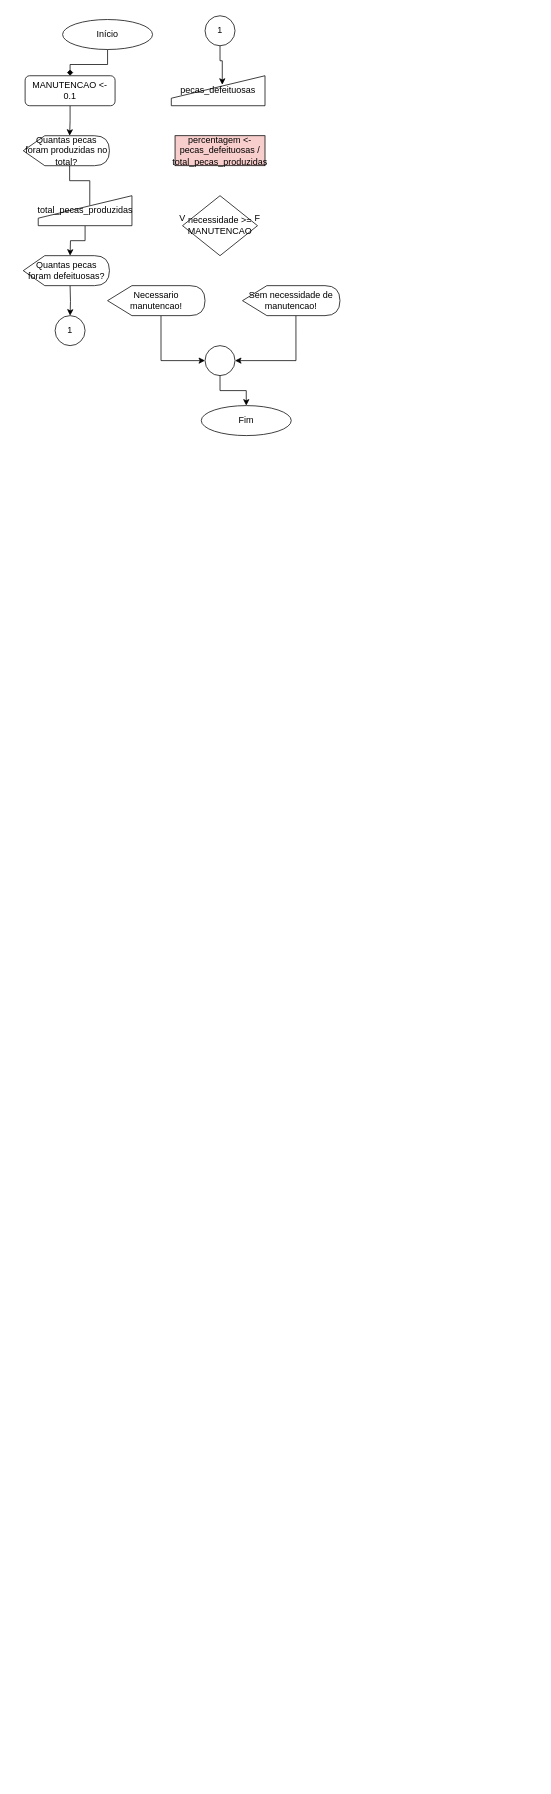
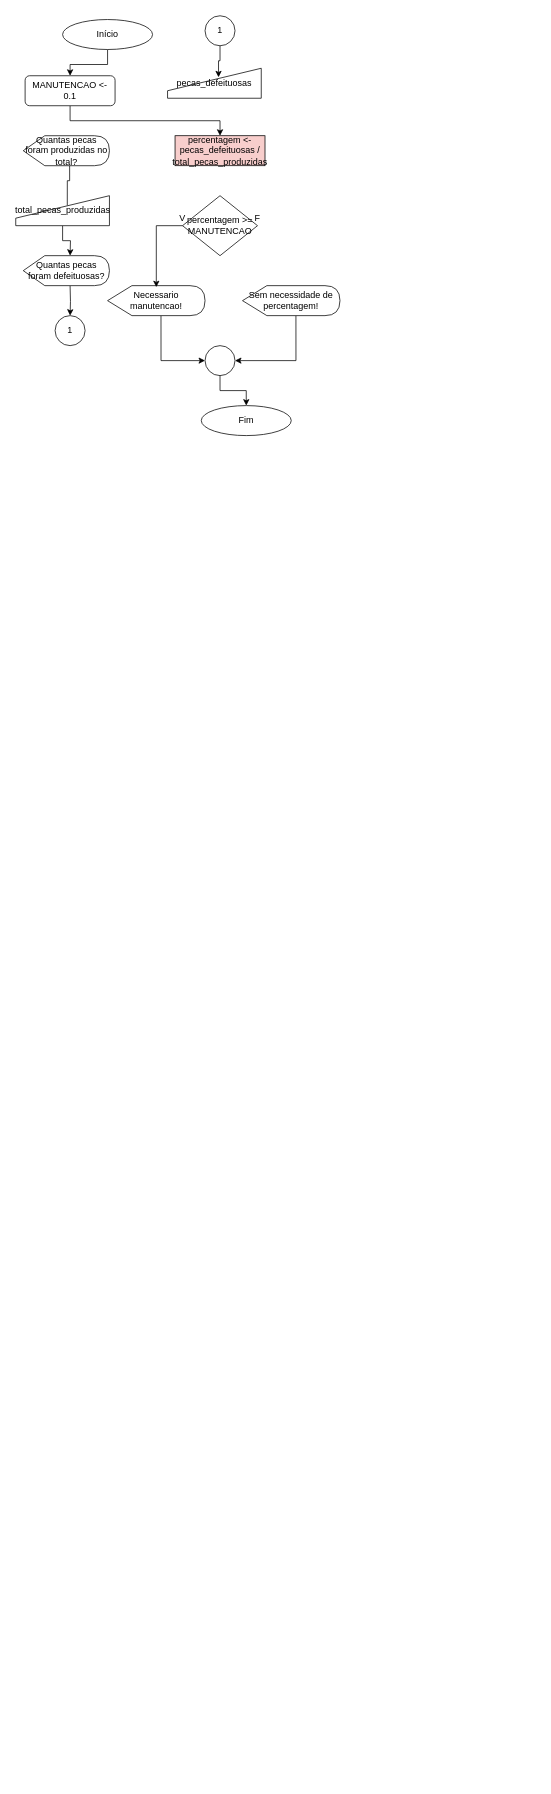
- <mxCell id="9" style="edgeStyle=orthogonalEdgeStyle;rounded=0;orthogonalLoop=1;jettySize=auto;html=1;exitX=0.5;exitY=1;exitDx=0;exitDy=0;entryX=0.5;entryY=0;entryDx=0;entryDy=0;endArrow=diamond;" edge="1" parent="1" source="10" target="13"><mxGeometry relative="1" as="geometry" /></mxCell>
+ <mxCell id="9" style="edgeStyle=orthogonalEdgeStyle;rounded=0;orthogonalLoop=1;jettySize=auto;html=1;exitX=0.5;exitY=1;exitDx=0;exitDy=0;entryX=0.5;entryY=0;entryDx=0;entryDy=0;" edge="1" parent="1" source="10" target="13"><mxGeometry relative="1" as="geometry" /></mxCell>
- <mxCell id="27" value="pecas_defeituosas" style="shape=manualInput;whiteSpace=wrap;html=1;" vertex="1" parent="1"><mxGeometry x="228" y="100" width="125" height="40" as="geometry" /></mxCell>
+ <mxCell id="27" value="pecas_defeituosas" style="shape=manualInput;whiteSpace=wrap;html=1;" vertex="1" parent="1"><mxGeometry x="223" y="90" width="125" height="40" as="geometry" /></mxCell>
- <mxCell id="12" style="edgeStyle=orthogonalEdgeStyle;rounded=0;orthogonalLoop=1;jettySize=auto;html=1;exitX=0.5;exitY=1;exitDx=0;exitDy=0;entryX=0;entryY=0;entryDx=61.875;entryDy=0;entryPerimeter=0;" edge="1" parent="1" source="13" target="15"><mxGeometry relative="1" as="geometry" /></mxCell>
+ <mxCell id="12" style="edgeStyle=orthogonalEdgeStyle;rounded=0;orthogonalLoop=1;jettySize=auto;html=1;exitX=0.5;exitY=1;exitDx=0;exitDy=0;" edge="1" parent="1" source="13" target="28"><mxGeometry relative="1" as="geometry" /></mxCell>
- <mxCell id="17" value="total_pecas_produzidas" style="shape=manualInput;whiteSpace=wrap;html=1;" vertex="1" parent="1"><mxGeometry x="50.5" y="260" width="125" height="40" as="geometry" /></mxCell>
+ <mxCell id="17" value="total_pecas_produzidas" style="shape=manualInput;whiteSpace=wrap;html=1;" vertex="1" parent="1"><mxGeometry x="20.5" y="260" width="125" height="40" as="geometry" /></mxCell>
- <mxCell id="22" value="necessidade &amp;gt;= MANUTENCAO" style="rhombus;whiteSpace=wrap;html=1;" vertex="1" parent="1"><mxGeometry x="243" y="260" width="100" height="80" as="geometry" /></mxCell>
+ <mxCell id="22" value="percentagem &amp;gt;= MANUTENCAO" style="rhombus;whiteSpace=wrap;html=1;" vertex="1" parent="1"><mxGeometry x="243" y="260" width="100" height="80" as="geometry" /></mxCell>
+ <mxCell id="29" style="edgeStyle=orthogonalEdgeStyle;rounded=0;orthogonalLoop=1;jettySize=auto;html=1;exitX=0.5;exitY=1;exitDx=0;exitDy=0;entryX=0.5;entryY=0.05;entryDx=0;entryDy=0;entryPerimeter=0;" edge="1" parent="1" source="30" target="24"><mxGeometry relative="1" as="geometry"><Array as="points"><mxPoint x="208" y="300" /></Array></mxGeometry></mxCell>
- <mxCell id="32" value="Sem necessidade de manutencao!" style="shape=display;whiteSpace=wrap;html=1;" vertex="1" parent="1"><mxGeometry x="323" y="380" width="130" height="40" as="geometry" /></mxCell>
+ <mxCell id="32" value="Sem necessidade de percentagem!" style="shape=display;whiteSpace=wrap;html=1;" vertex="1" parent="1"><mxGeometry x="323" y="380" width="130" height="40" as="geometry" /></mxCell>
